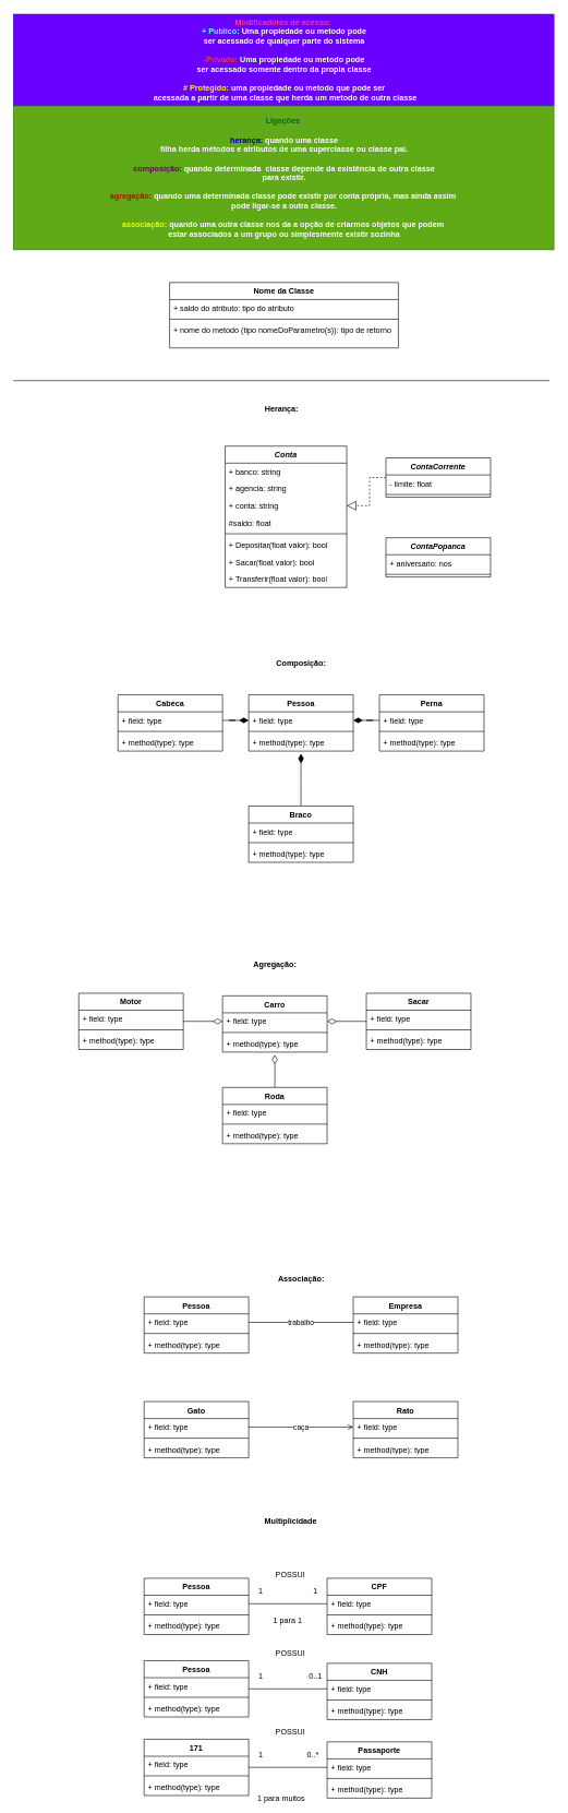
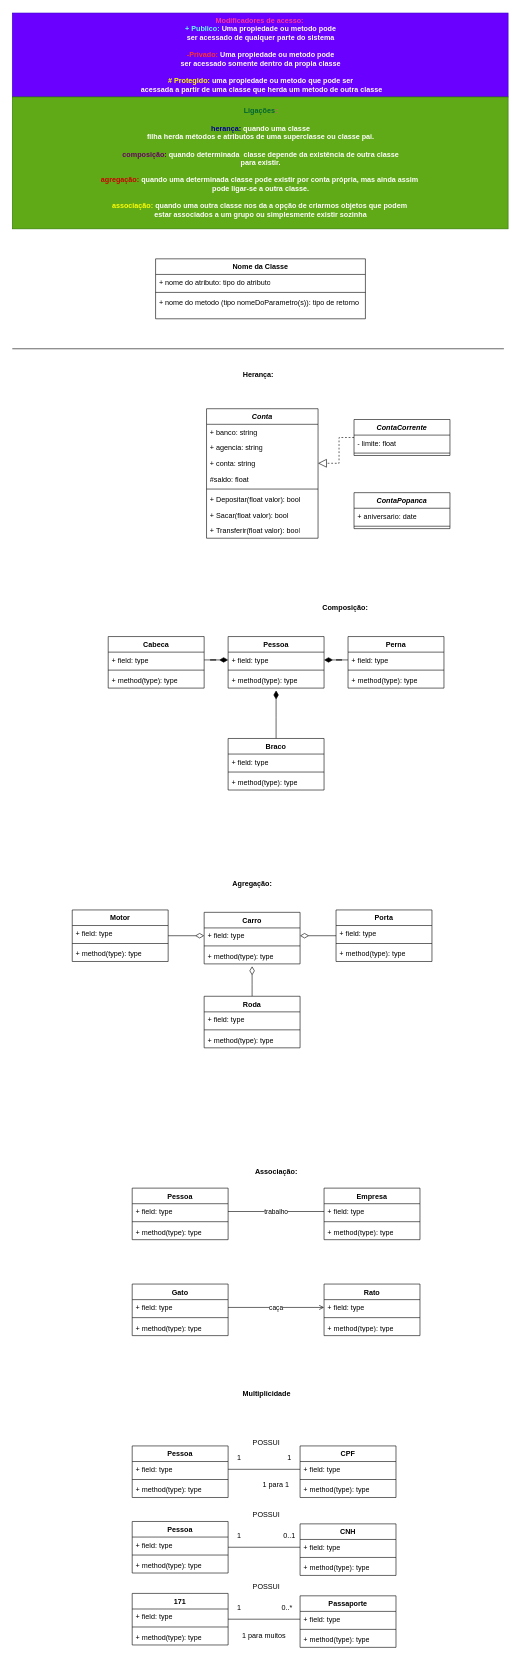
- <mxCell id="5" value="+ saldo do atributo: tipo do atributo" style="text;strokeColor=none;fillColor=none;align=left;verticalAlign=top;spacingLeft=4;spacingRight=4;overflow=hidden;rotatable=0;points=[[0,0.5],[1,0.5]];portConstraint=eastwest;whiteSpace=wrap;html=1;" vertex="1" parent="4"><mxGeometry y="26" width="350" height="26" as="geometry" /></mxCell>
+ <mxCell id="5" value="+ nome do atributo: tipo do atributo" style="text;strokeColor=none;fillColor=none;align=left;verticalAlign=top;spacingLeft=4;spacingRight=4;overflow=hidden;rotatable=0;points=[[0,0.5],[1,0.5]];portConstraint=eastwest;whiteSpace=wrap;html=1;" vertex="1" parent="4"><mxGeometry y="26" width="350" height="26" as="geometry" /></mxCell>
- <mxCell id="24" value="+ aniversario: nos" style="text;strokeColor=none;fillColor=none;align=left;verticalAlign=top;spacingLeft=4;spacingRight=4;overflow=hidden;rotatable=0;points=[[0,0.5],[1,0.5]];portConstraint=eastwest;whiteSpace=wrap;html=1;" vertex="1" parent="23"><mxGeometry y="26" width="160" height="26" as="geometry" /></mxCell>
+ <mxCell id="24" value="+ aniversario: date" style="text;strokeColor=none;fillColor=none;align=left;verticalAlign=top;spacingLeft=4;spacingRight=4;overflow=hidden;rotatable=0;points=[[0,0.5],[1,0.5]];portConstraint=eastwest;whiteSpace=wrap;html=1;" vertex="1" parent="23"><mxGeometry y="26" width="160" height="26" as="geometry" /></mxCell>
- <mxCell id="27" value="Composição:" style="text;align=center;fontStyle=1;verticalAlign=middle;spacingLeft=3;spacingRight=3;strokeColor=none;rotatable=0;points=[[0,0.5],[1,0.5]];portConstraint=eastwest;html=1;" vertex="1" parent="1"><mxGeometry x="420" y="1000" width="80" height="26" as="geometry" /></mxCell>
+ <mxCell id="27" value="Composição:" style="text;align=center;fontStyle=1;verticalAlign=middle;spacingLeft=3;spacingRight=3;strokeColor=none;rotatable=0;points=[[0,0.5],[1,0.5]];portConstraint=eastwest;html=1;" vertex="1" parent="1"><mxGeometry x="535" y="1000" width="80" height="26" as="geometry" /></mxCell>
- <mxCell id="58" value="Sacar&lt;br&gt;" style="swimlane;fontStyle=1;align=center;verticalAlign=top;childLayout=stackLayout;horizontal=1;startSize=26;horizontalStack=0;resizeParent=1;resizeParentMax=0;resizeLast=0;collapsible=1;marginBottom=0;whiteSpace=wrap;html=1;" vertex="1" parent="1"><mxGeometry x="560" y="1516" width="160" height="86" as="geometry" /></mxCell>
+ <mxCell id="58" value="Porta&lt;br&gt;" style="swimlane;fontStyle=1;align=center;verticalAlign=top;childLayout=stackLayout;horizontal=1;startSize=26;horizontalStack=0;resizeParent=1;resizeParentMax=0;resizeLast=0;collapsible=1;marginBottom=0;whiteSpace=wrap;html=1;" vertex="1" parent="1"><mxGeometry x="560" y="1516" width="160" height="86" as="geometry" /></mxCell>
- <mxCell id="123" value="1 para 1" style="text;html=1;strokeColor=none;fillColor=none;align=center;verticalAlign=middle;whiteSpace=wrap;rounded=0;" vertex="1" parent="1"><mxGeometry x="410" y="2460" width="60" height="30" as="geometry" /></mxCell>
+ <mxCell id="123" value="1 para 1" style="text;html=1;strokeColor=none;fillColor=none;align=center;verticalAlign=middle;whiteSpace=wrap;rounded=0;" vertex="1" parent="1"><mxGeometry x="430" y="2460" width="60" height="30" as="geometry" /></mxCell>
- <mxCell id="124" value="1 para muitos" style="text;html=1;strokeColor=none;fillColor=none;align=center;verticalAlign=middle;whiteSpace=wrap;rounded=0;" vertex="1" parent="1"><mxGeometry x="390" y="2732" width="80" height="30" as="geometry" /></mxCell>
+ <mxCell id="124" value="1 para muitos" style="text;html=1;strokeColor=none;fillColor=none;align=center;verticalAlign=middle;whiteSpace=wrap;rounded=0;" vertex="1" parent="1"><mxGeometry x="400" y="2712" width="80" height="30" as="geometry" /></mxCell>
